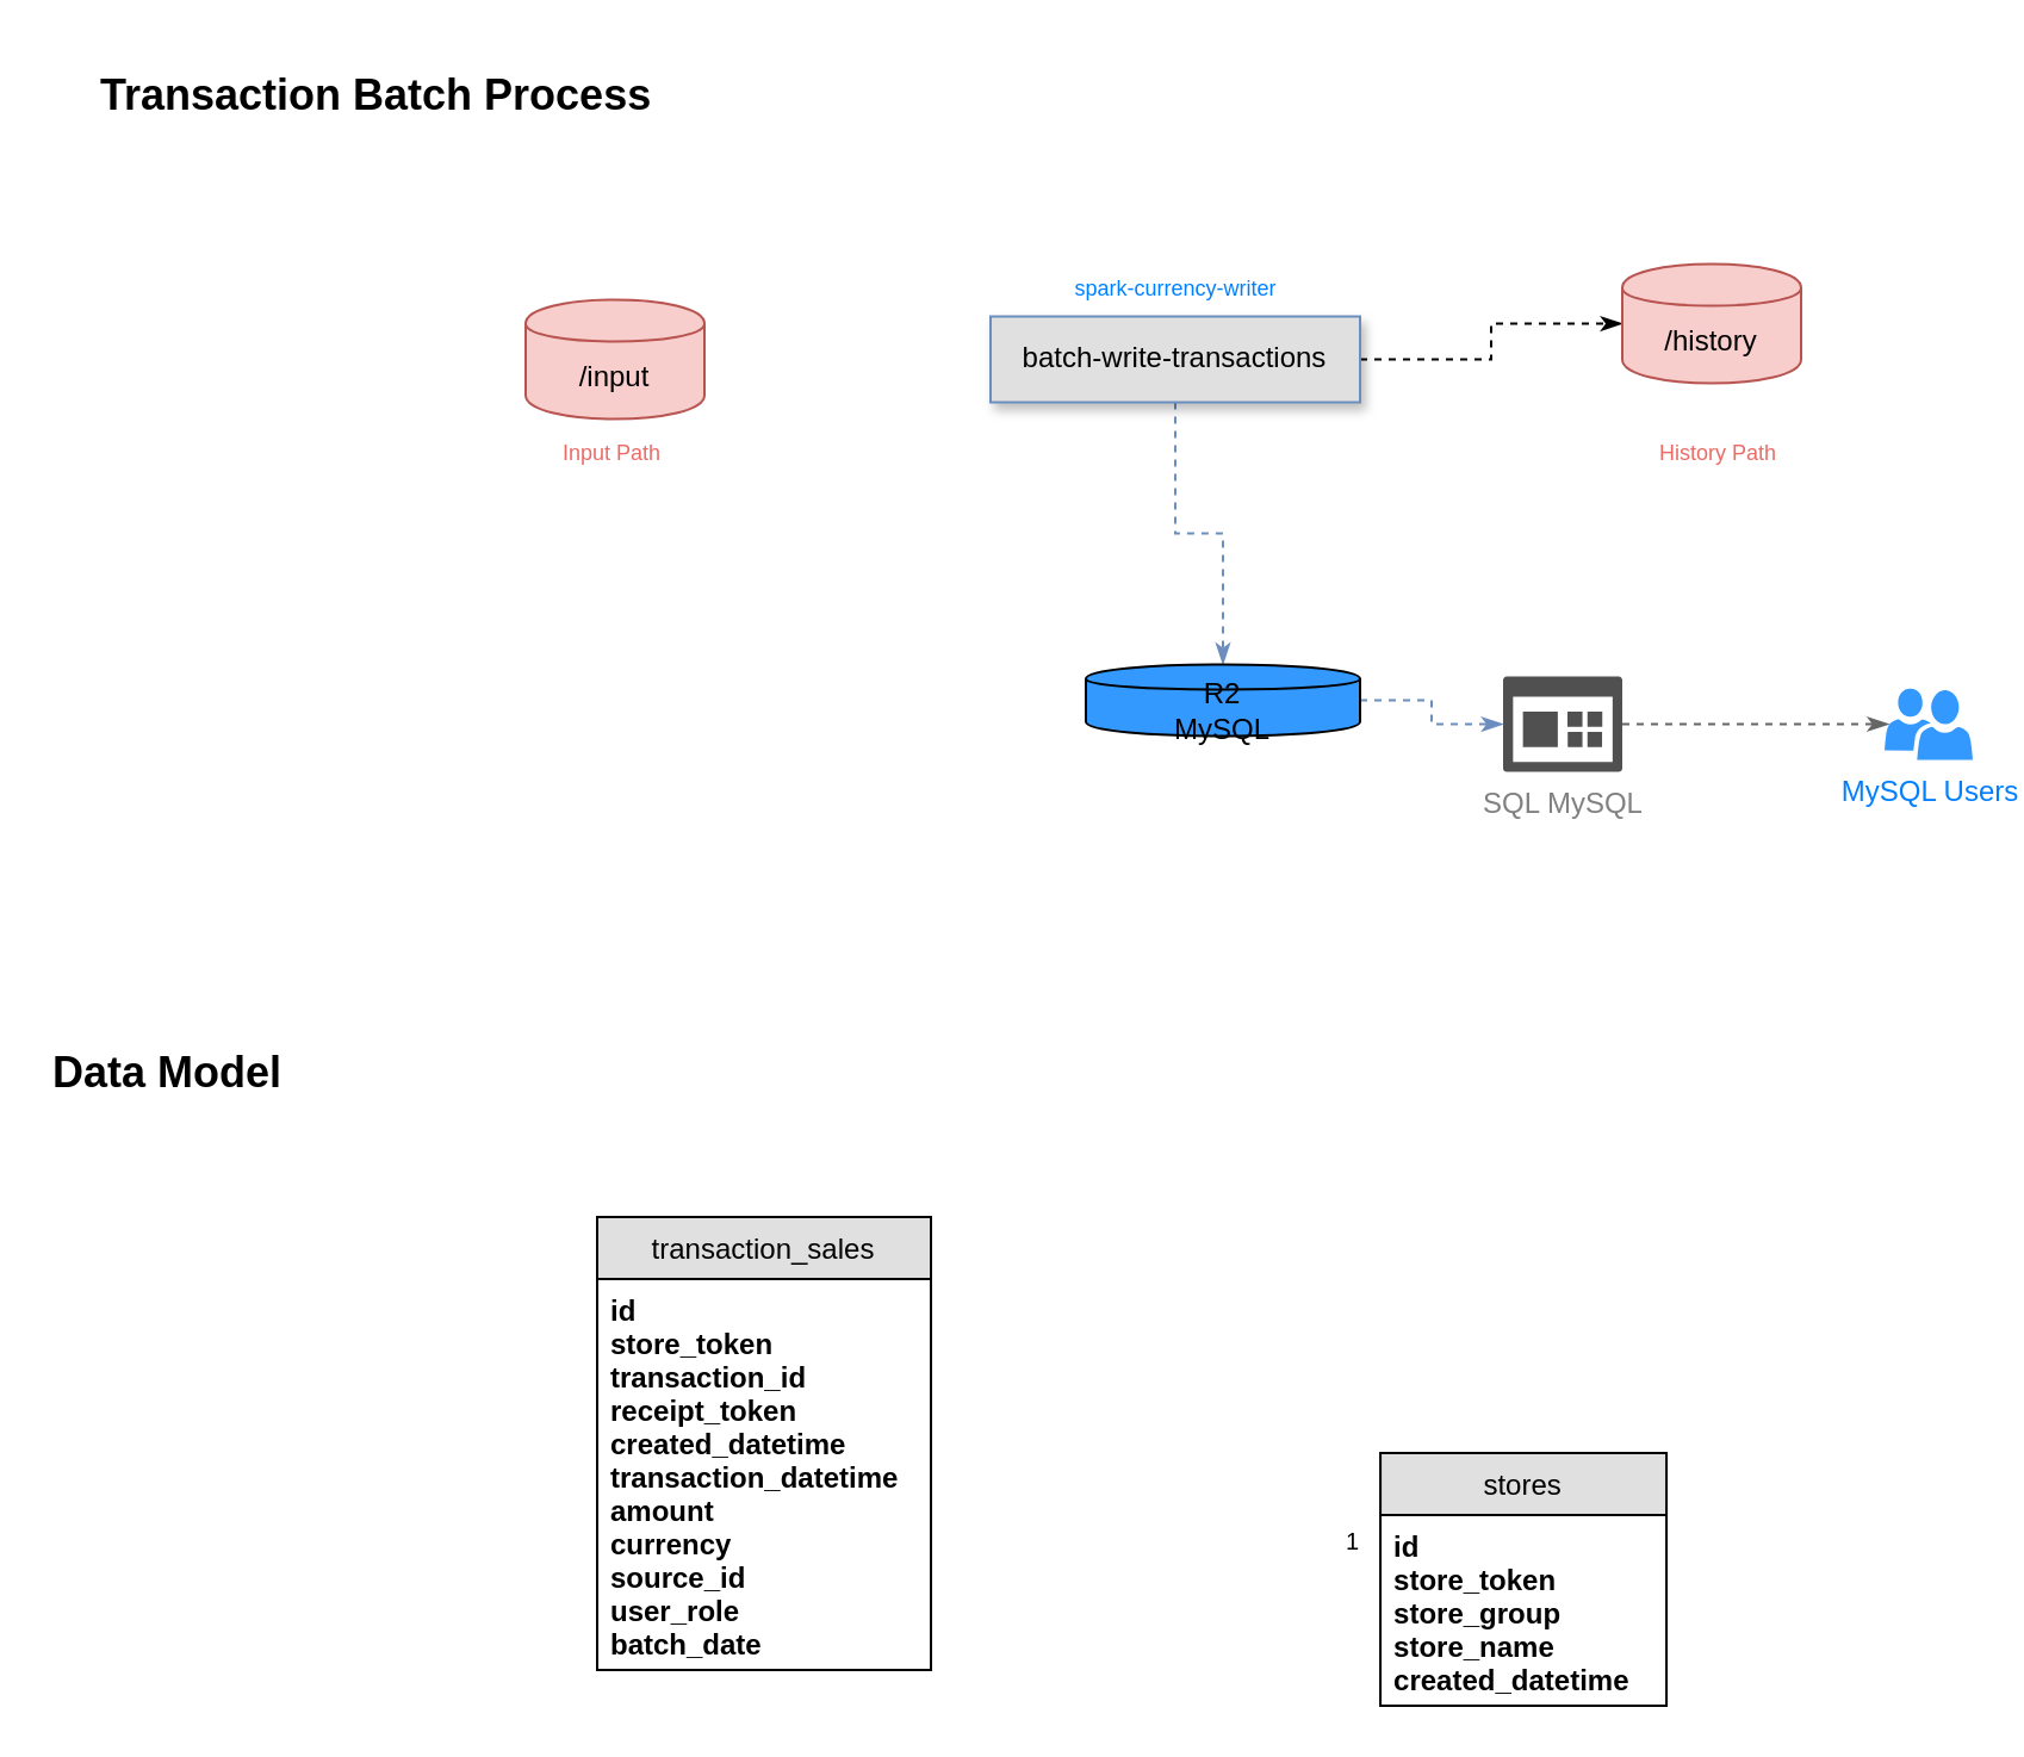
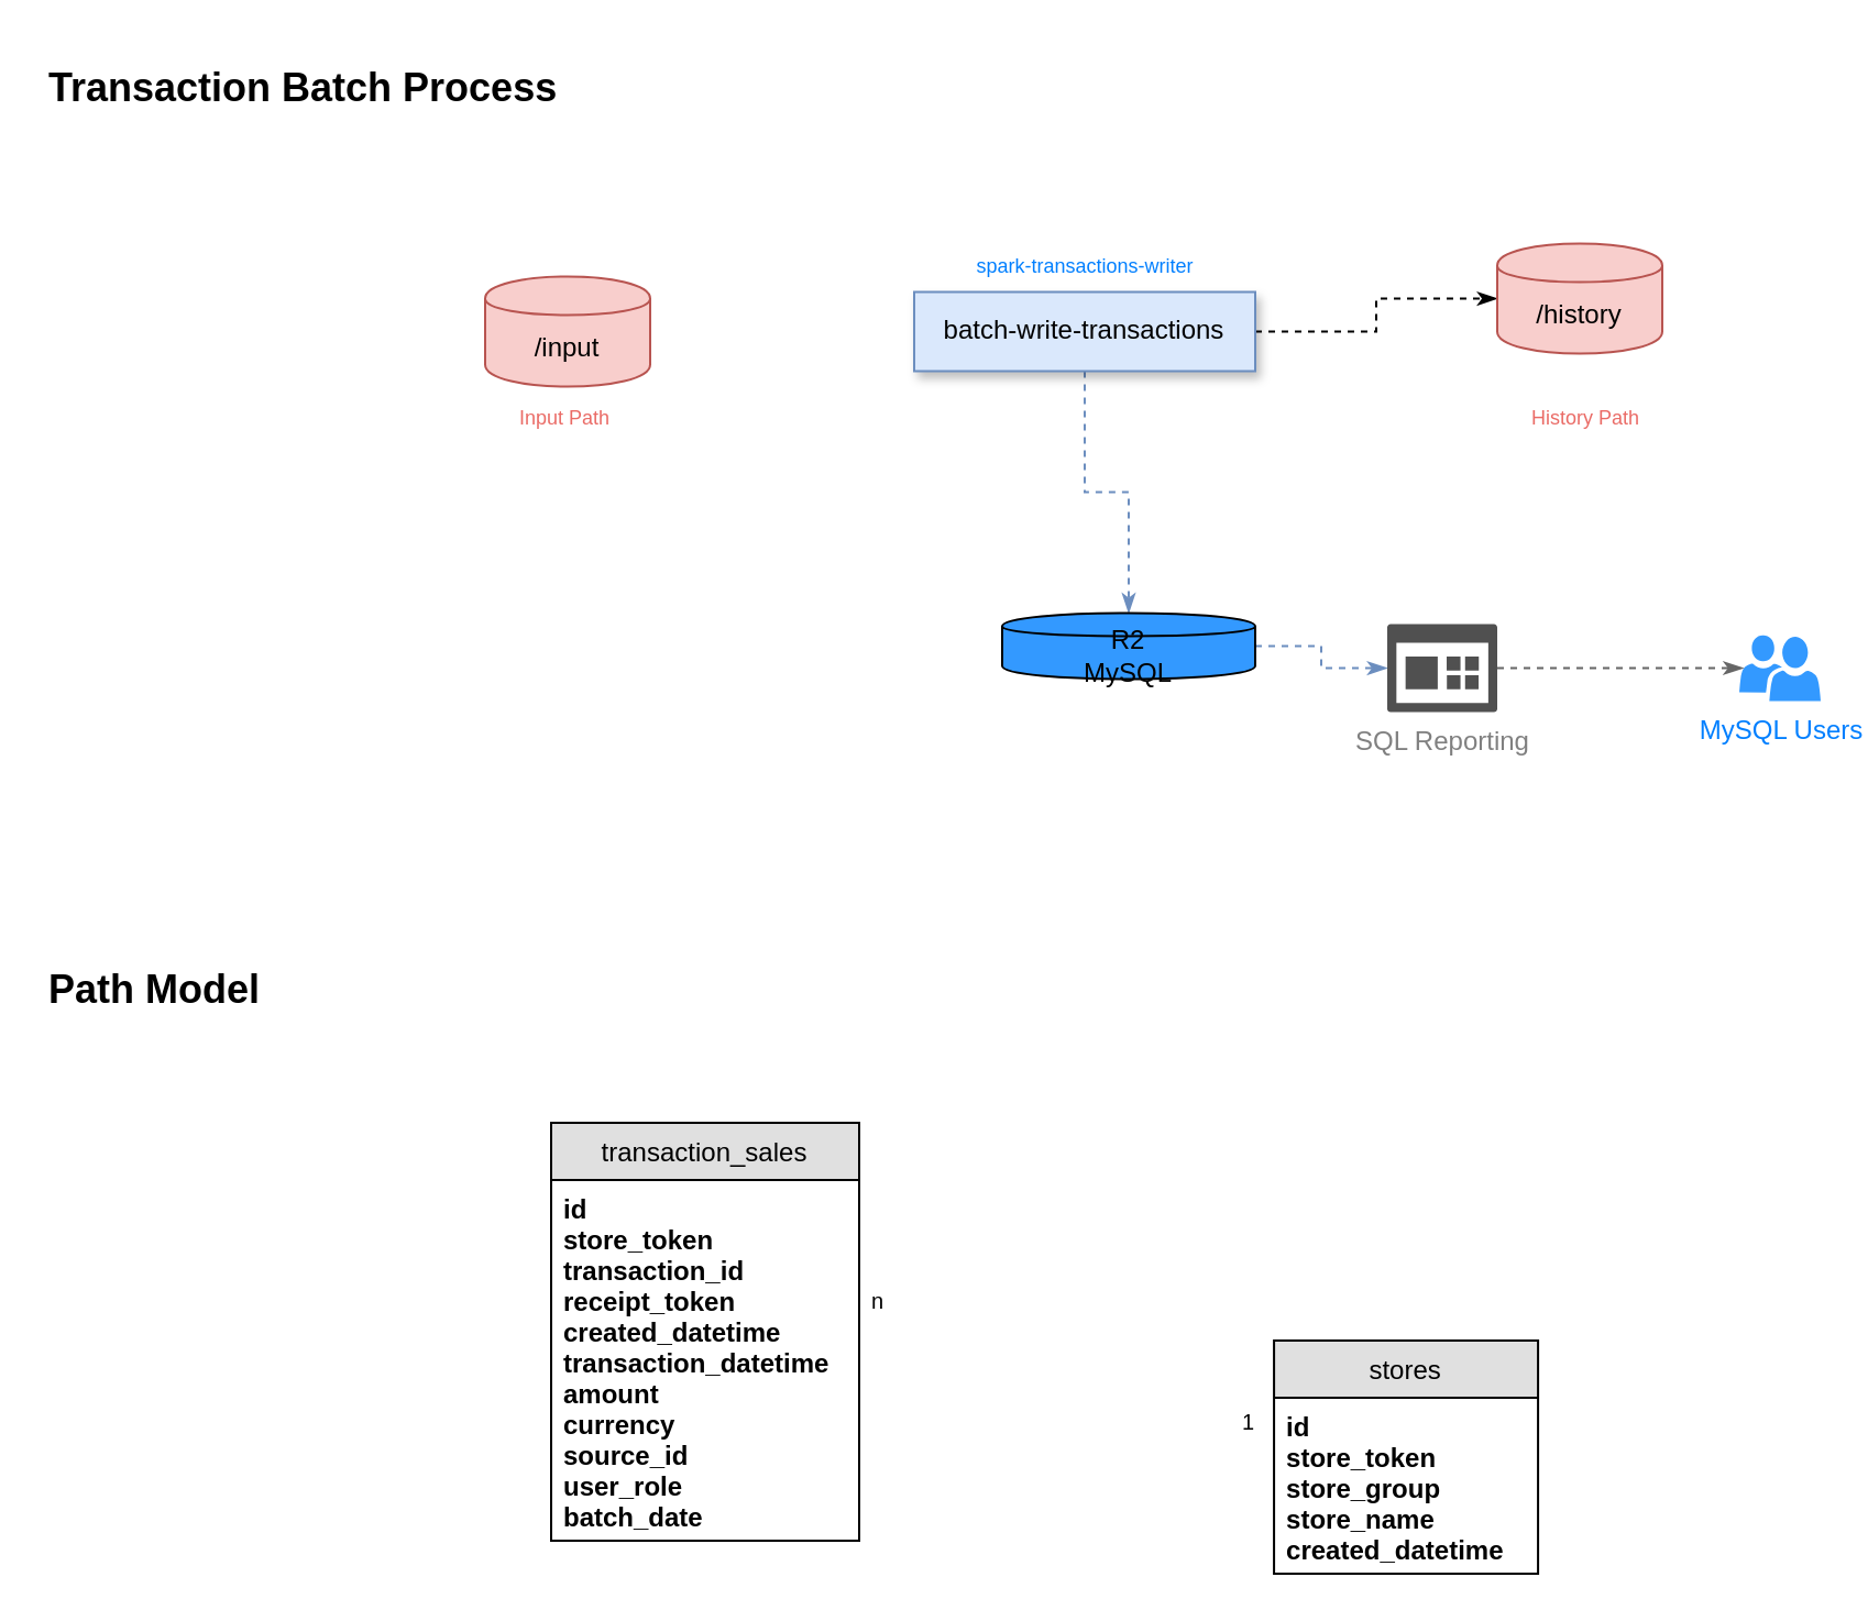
- <mxCell id="13" value="Transaction Batch Process" style="text;html=1;strokeColor=none;fillColor=none;align=left;verticalAlign=middle;whiteSpace=wrap;fontSize=18;fontStyle=1" parent="1" vertex="1"><mxGeometry x="40" y="20" width="279" height="40" as="geometry" /></mxCell>
+ <mxCell id="13" value="Transaction Batch Process" style="text;html=1;strokeColor=none;fillColor=none;align=left;verticalAlign=middle;whiteSpace=wrap;fontSize=18;fontStyle=1" parent="1" vertex="1"><mxGeometry x="20" y="20" width="279" height="40" as="geometry" /></mxCell>
- <mxCell id="6" value="spark-currency-writer" style="text;html=1;strokeColor=none;fillColor=none;align=center;verticalAlign=middle;whiteSpace=wrap;rounded=0;fontSize=9;fontColor=#007FFF;" parent="1" vertex="1"><mxGeometry x="427.5" y="110" width="130" height="22.25" as="geometry" /></mxCell>
+ <mxCell id="6" value="spark-transactions-writer" style="text;html=1;strokeColor=none;fillColor=none;align=center;verticalAlign=middle;whiteSpace=wrap;rounded=0;fontSize=9;fontColor=#007FFF;" parent="1" vertex="1"><mxGeometry x="427.5" y="110" width="130" height="22.25" as="geometry" /></mxCell>
- <mxCell id="4" value="batch-write-transactions" style="whiteSpace=wrap;html=1;fillColor=#e0e0e0;strokeColor=#6c8ebf;fontSize=12;shadow=1;" parent="1" vertex="1"><mxGeometry x="415" y="132.25" width="155" height="36" as="geometry" /></mxCell>
+ <mxCell id="4" value="batch-write-transactions" style="whiteSpace=wrap;html=1;fillColor=#dae8fc;strokeColor=#6c8ebf;fontSize=12;shadow=1;" parent="1" vertex="1"><mxGeometry x="415" y="132.25" width="155" height="36" as="geometry" /></mxCell>
- <mxCell id="11" value="SQL MySQL" style="pointerEvents=1;shadow=0;dashed=0;html=1;strokeColor=none;labelPosition=center;verticalLabelPosition=bottom;verticalAlign=top;align=center;fillColor=#505050;shape=mxgraph.mscae.intune.dashboard;fontColor=#808080;" parent="1" vertex="1"><mxGeometry x="630" y="283.25" width="50" height="40" as="geometry" /></mxCell>
+ <mxCell id="11" value="SQL Reporting" style="pointerEvents=1;shadow=0;dashed=0;html=1;strokeColor=none;labelPosition=center;verticalLabelPosition=bottom;verticalAlign=top;align=center;fillColor=#505050;shape=mxgraph.mscae.intune.dashboard;fontColor=#808080;" parent="1" vertex="1"><mxGeometry x="630" y="283.25" width="50" height="40" as="geometry" /></mxCell>
- <mxCell id="22" value="Data Model" style="text;html=1;strokeColor=none;fillColor=none;align=left;verticalAlign=middle;whiteSpace=wrap;fontSize=18;fontStyle=1" parent="1" vertex="1"><mxGeometry x="20" y="430" width="160" height="40" as="geometry" /></mxCell>
+ <mxCell id="22" value="Path Model" style="text;html=1;strokeColor=none;fillColor=none;align=left;verticalAlign=middle;whiteSpace=wrap;fontSize=18;fontStyle=1" parent="1" vertex="1"><mxGeometry x="20" y="430" width="160" height="40" as="geometry" /></mxCell>
+ <mxCell id="16" value="n" style="text;strokeColor=none;fillColor=none;spacingLeft=4;spacingRight=4;overflow=hidden;rotatable=0;points=[[0,0.5],[1,0.5]];portConstraint=eastwest;fontSize=10;" parent="1" vertex="1"><mxGeometry x="390" y="579" width="20" height="26" as="geometry" /></mxCell>
